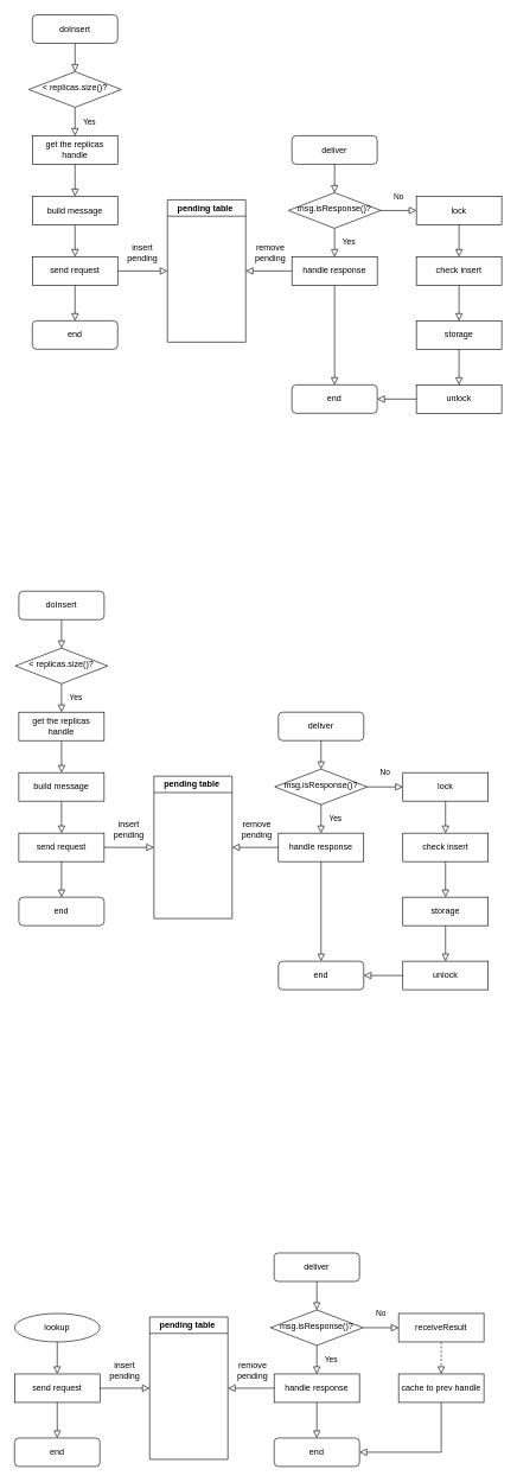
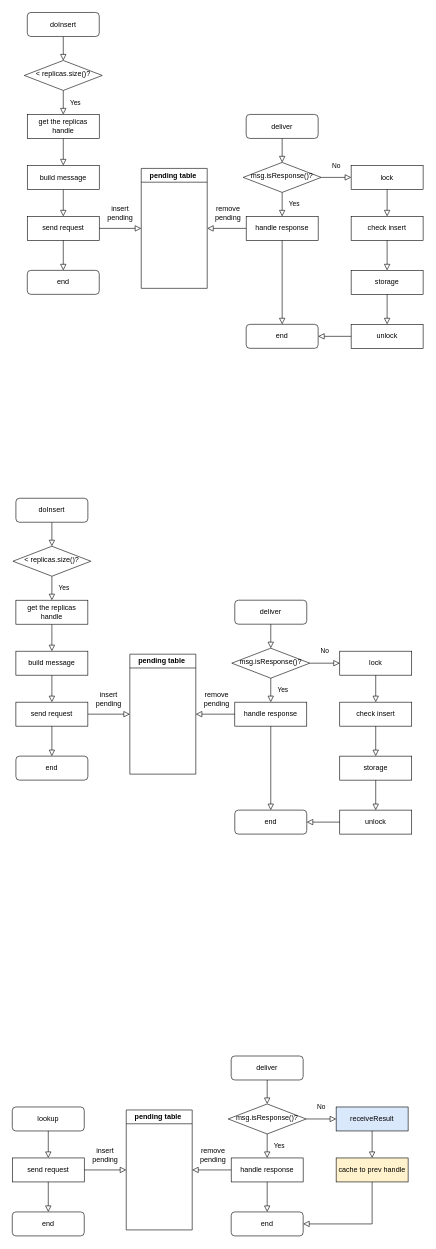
- <mxCell id="66" value="lookup" style="ellipse;whiteSpace=wrap;html=1;fontSize=12;glass=0;strokeWidth=1;shadow=0;" vertex="1" parent="1"><mxGeometry x="20" y="1845" width="120" height="40" as="geometry" /></mxCell>
+ <mxCell id="66" value="lookup" style="rounded=1;whiteSpace=wrap;html=1;fontSize=12;glass=0;strokeWidth=1;shadow=0;" vertex="1" parent="1"><mxGeometry x="20" y="1845" width="120" height="40" as="geometry" /></mxCell>
- <mxCell id="83" value="receiveResult" style="rounded=0;whiteSpace=wrap;html=1;" vertex="1" parent="1"><mxGeometry x="560" y="1845" width="120" height="40" as="geometry" /></mxCell>
+ <mxCell id="83" value="receiveResult" style="rounded=0;whiteSpace=wrap;html=1;fillColor=#dae8fc;" vertex="1" parent="1"><mxGeometry x="560" y="1845" width="120" height="40" as="geometry" /></mxCell>
- <mxCell id="85" value="" style="rounded=0;html=1;jettySize=auto;orthogonalLoop=1;fontSize=11;endArrow=block;endFill=0;endSize=8;strokeWidth=1;shadow=0;labelBackgroundColor=none;edgeStyle=orthogonalEdgeStyle;exitX=0.5;exitY=1;exitDx=0;exitDy=0;entryX=0.5;entryY=0;entryDx=0;entryDy=0;dashed=1;" edge="1" parent="1" source="83" target="86"><mxGeometry y="20" relative="1" as="geometry"><mxPoint as="offset" /><mxPoint x="455" y="1980" as="sourcePoint" /><mxPoint x="620" y="1930" as="targetPoint" /></mxGeometry></mxCell>
+ <mxCell id="85" value="" style="rounded=0;html=1;jettySize=auto;orthogonalLoop=1;fontSize=11;endArrow=block;endFill=0;endSize=8;strokeWidth=1;shadow=0;labelBackgroundColor=none;edgeStyle=orthogonalEdgeStyle;exitX=0.5;exitY=1;exitDx=0;exitDy=0;entryX=0.5;entryY=0;entryDx=0;entryDy=0;" edge="1" parent="1" source="83" target="86"><mxGeometry y="20" relative="1" as="geometry"><mxPoint as="offset" /><mxPoint x="455" y="1980" as="sourcePoint" /><mxPoint x="620" y="1930" as="targetPoint" /></mxGeometry></mxCell>
- <mxCell id="86" value="cache to prev handle" style="rounded=0;whiteSpace=wrap;html=1;" vertex="1" parent="1"><mxGeometry x="560" y="1930" width="120" height="40" as="geometry" /></mxCell>
+ <mxCell id="86" value="cache to prev handle" style="rounded=0;whiteSpace=wrap;html=1;fillColor=#fff2cc;" vertex="1" parent="1"><mxGeometry x="560" y="1930" width="120" height="40" as="geometry" /></mxCell>
